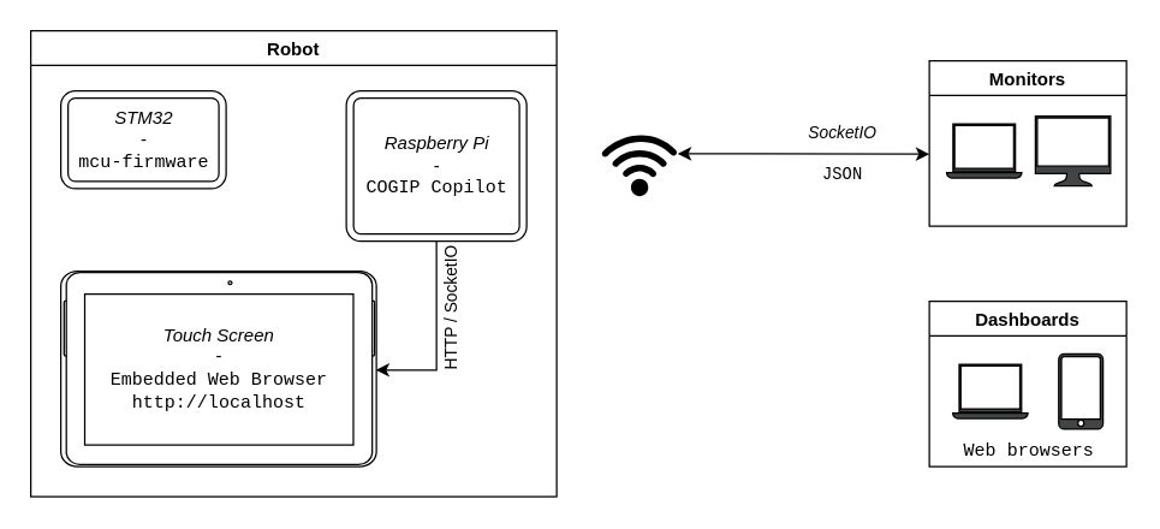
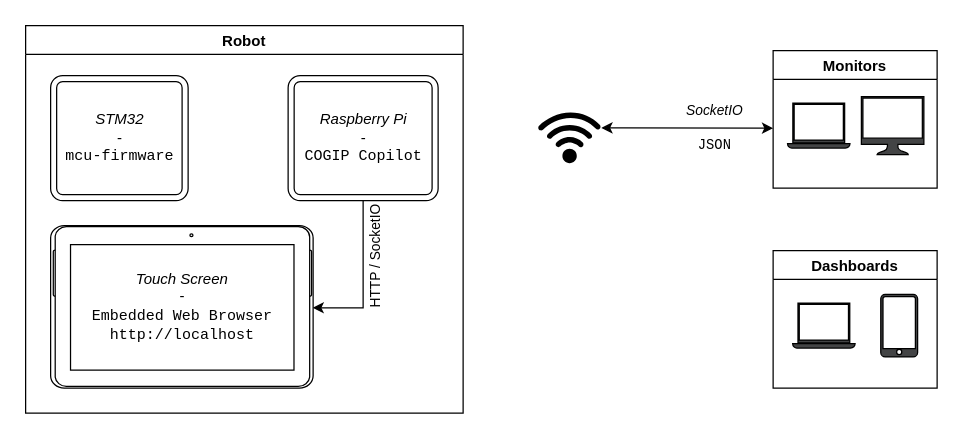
- <mxCell id="3" value="&lt;i&gt;STM32&lt;/i&gt;&lt;br&gt;-&lt;br&gt;&lt;font face=&quot;Courier New&quot;&gt;mcu-firmware&lt;/font&gt;" style="verticalLabelPosition=middle;verticalAlign=middle;html=1;shape=mxgraph.basic.rounded_frame;dx=4.82;labelPosition=center;align=center;" parent="2" vertex="1"><mxGeometry x="20" y="40" width="110" height="65" as="geometry" /></mxCell>
+ <mxCell id="3" value="&lt;i&gt;STM32&lt;/i&gt;&lt;br&gt;-&lt;br&gt;&lt;font face=&quot;Courier New&quot;&gt;mcu-firmware&lt;/font&gt;" style="verticalLabelPosition=middle;verticalAlign=middle;html=1;shape=mxgraph.basic.rounded_frame;dx=4.82;labelPosition=center;align=center;" parent="2" vertex="1"><mxGeometry x="20" y="40" width="110" height="100" as="geometry" /></mxCell>
- <mxCell id="15" value="&lt;font face=&quot;Helvetica&quot;&gt;WIFI&lt;br&gt;Router&lt;/font&gt;" style="verticalLabelPosition=bottom;sketch=0;html=1;fillColor=#000000;strokeColor=#000000;verticalAlign=top;pointerEvents=1;align=center;shape=mxgraph.cisco_safe.technology_icons.icon26;fontFamily=Courier New;labelBackgroundColor=none;labelBorderColor=none;fontColor=#FFFFFF;" parent="1" vertex="1"><mxGeometry x="400" y="89.5" width="50" height="40.5" as="geometry" /></mxCell>
+ <mxCell id="15" value="&lt;font face=&quot;Helvetica&quot;&gt;WIFI&lt;br&gt;Router&lt;/font&gt;" style="verticalLabelPosition=bottom;sketch=0;html=1;fillColor=#000000;strokeColor=#000000;verticalAlign=top;pointerEvents=1;align=center;shape=mxgraph.cisco_safe.technology_icons.icon26;fontFamily=Courier New;labelBackgroundColor=none;labelBorderColor=none;fontColor=#FFFFFF;" parent="1" vertex="1"><mxGeometry x="430" y="89.5" width="50" height="40.5" as="geometry" /></mxCell>
- <mxCell id="11" value="Web browsers" style="text;html=1;align=center;verticalAlign=middle;resizable=0;points=[];autosize=1;strokeColor=none;fillColor=none;fontFamily=Courier New;" parent="10" vertex="1"><mxGeometry x="15.6" y="90" width="100" height="20" as="geometry" /></mxCell>
